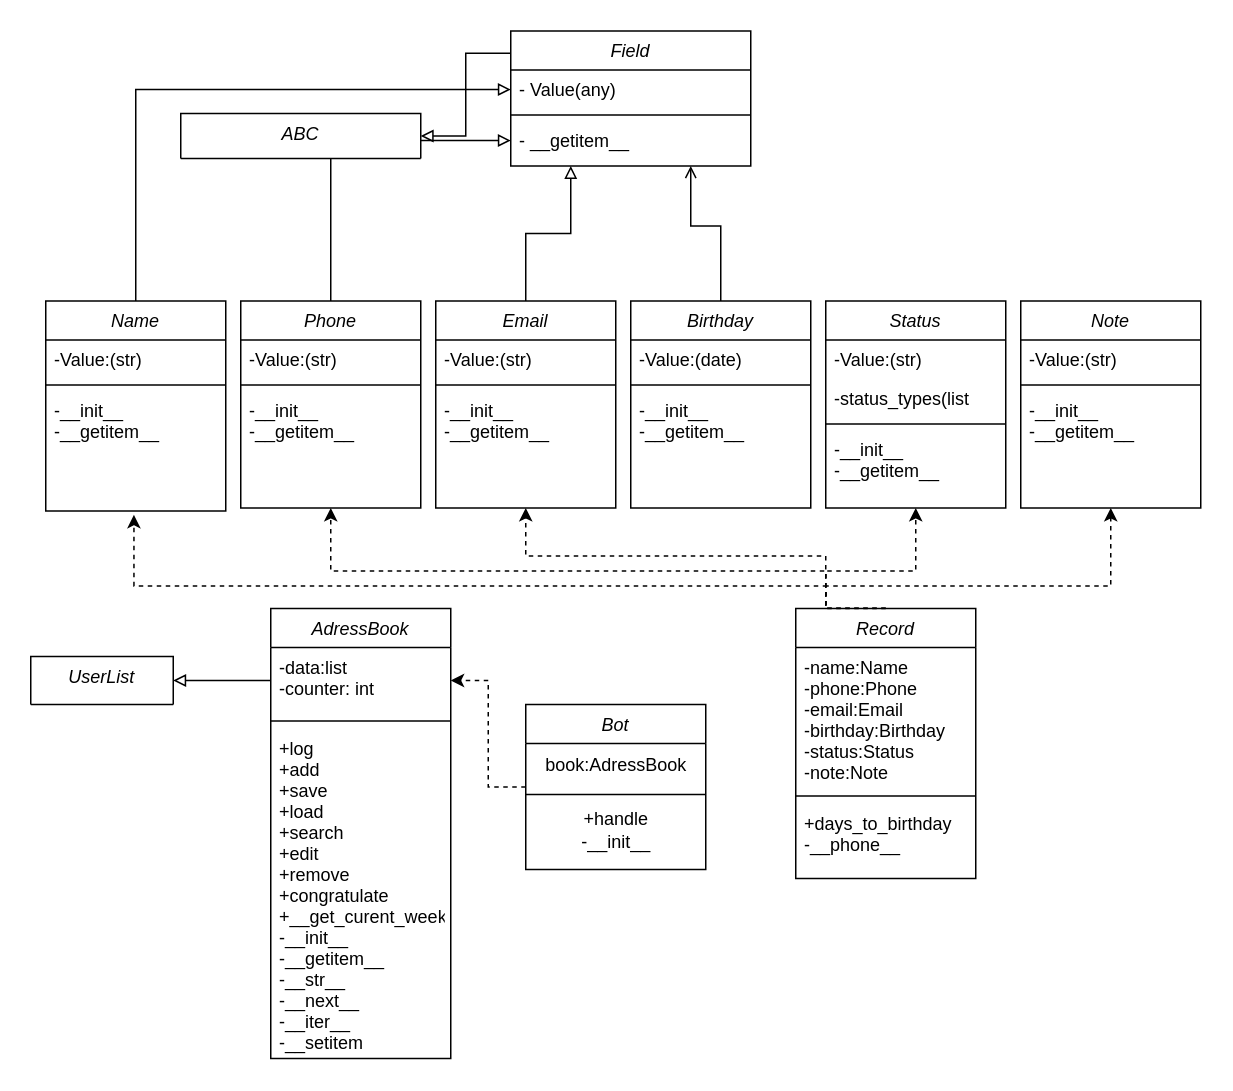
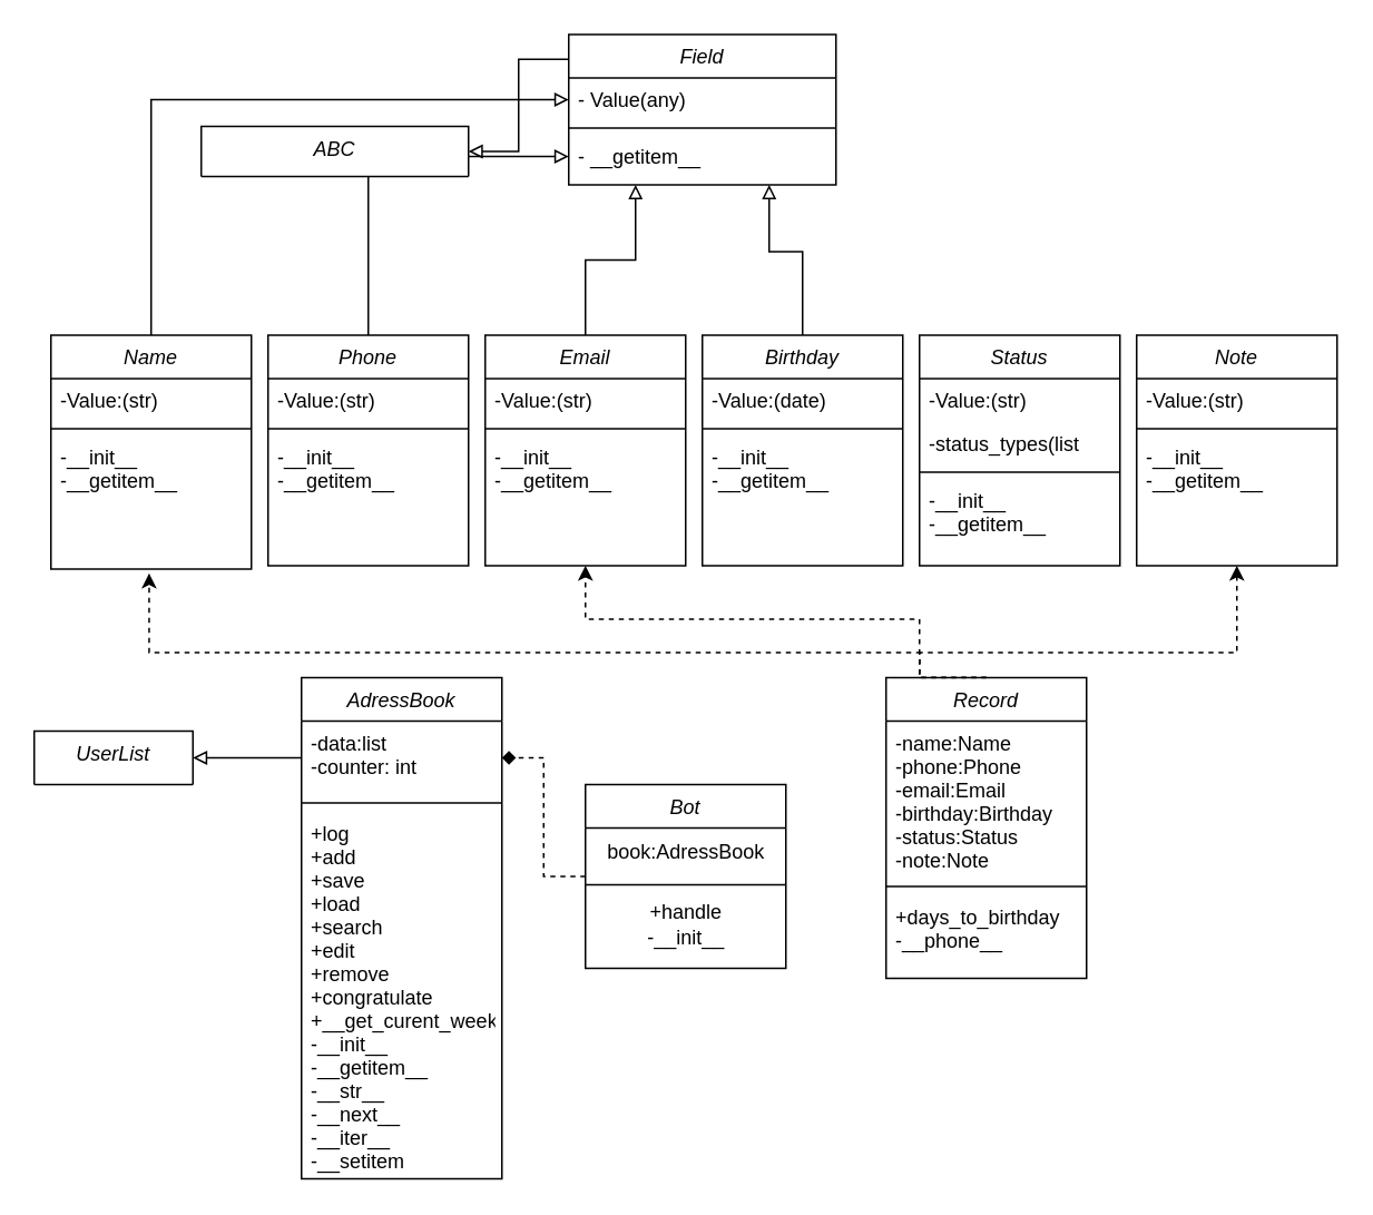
- <mxCell id="34" style="edgeStyle=orthogonalEdgeStyle;rounded=0;orthogonalLoop=1;jettySize=auto;html=1;entryX=0.75;entryY=1;entryDx=0;entryDy=0;endArrow=open;endFill=0;" edge="1" parent="1" source="21" target="3"><mxGeometry relative="1" as="geometry"><Array as="points"><mxPoint x="480" y="150" /><mxPoint x="460" y="150" /></Array></mxGeometry></mxCell>
+ <mxCell id="34" style="edgeStyle=orthogonalEdgeStyle;rounded=0;orthogonalLoop=1;jettySize=auto;html=1;entryX=0.75;entryY=1;entryDx=0;entryDy=0;endArrow=block;endFill=0;" edge="1" parent="1" source="21" target="3"><mxGeometry relative="1" as="geometry"><Array as="points"><mxPoint x="480" y="150" /><mxPoint x="460" y="150" /></Array></mxGeometry></mxCell>
- <mxCell id="42" style="edgeStyle=orthogonalEdgeStyle;rounded=0;orthogonalLoop=1;jettySize=auto;html=1;exitX=0.5;exitY=0;exitDx=0;exitDy=0;entryX=0.5;entryY=1;entryDx=0;entryDy=0;dashed=1;" edge="1" parent="1" source="46" target="13"><mxGeometry relative="1" as="geometry"><Array as="points"><mxPoint x="550" y="380" /><mxPoint x="220" y="380" /></Array></mxGeometry></mxCell>
- <mxCell id="44" style="edgeStyle=orthogonalEdgeStyle;rounded=0;orthogonalLoop=1;jettySize=auto;html=1;exitX=0.5;exitY=0;exitDx=0;exitDy=0;entryX=0.5;entryY=1;entryDx=0;entryDy=0;dashed=1;" edge="1" parent="1" source="46" target="25"><mxGeometry relative="1" as="geometry"><Array as="points"><mxPoint x="550" y="380" /><mxPoint x="610" y="380" /></Array></mxGeometry></mxCell>
- <mxCell id="52" style="edgeStyle=orthogonalEdgeStyle;rounded=0;orthogonalLoop=1;jettySize=auto;html=1;entryX=1;entryY=0.5;entryDx=0;entryDy=0;dashed=1;" edge="1" parent="1" source="53" target="37"><mxGeometry relative="1" as="geometry" /></mxCell>
+ <mxCell id="52" style="edgeStyle=orthogonalEdgeStyle;rounded=0;orthogonalLoop=1;jettySize=auto;html=1;entryX=1;entryY=0.5;entryDx=0;entryDy=0;dashed=1;endArrow=diamond;" edge="1" parent="1" source="53" target="37"><mxGeometry relative="1" as="geometry" /></mxCell>
